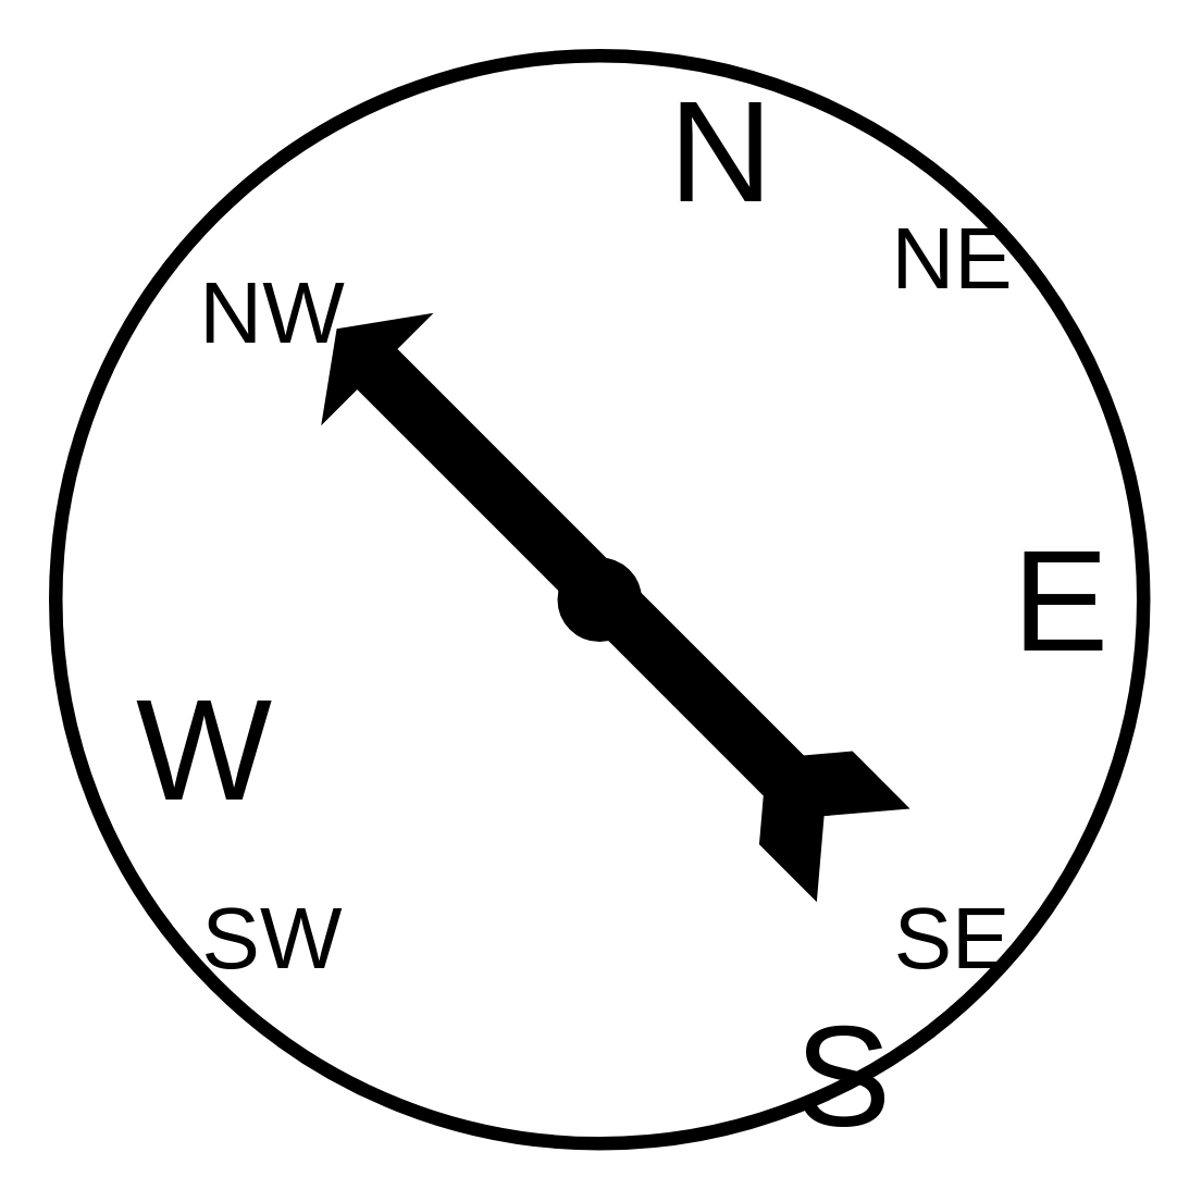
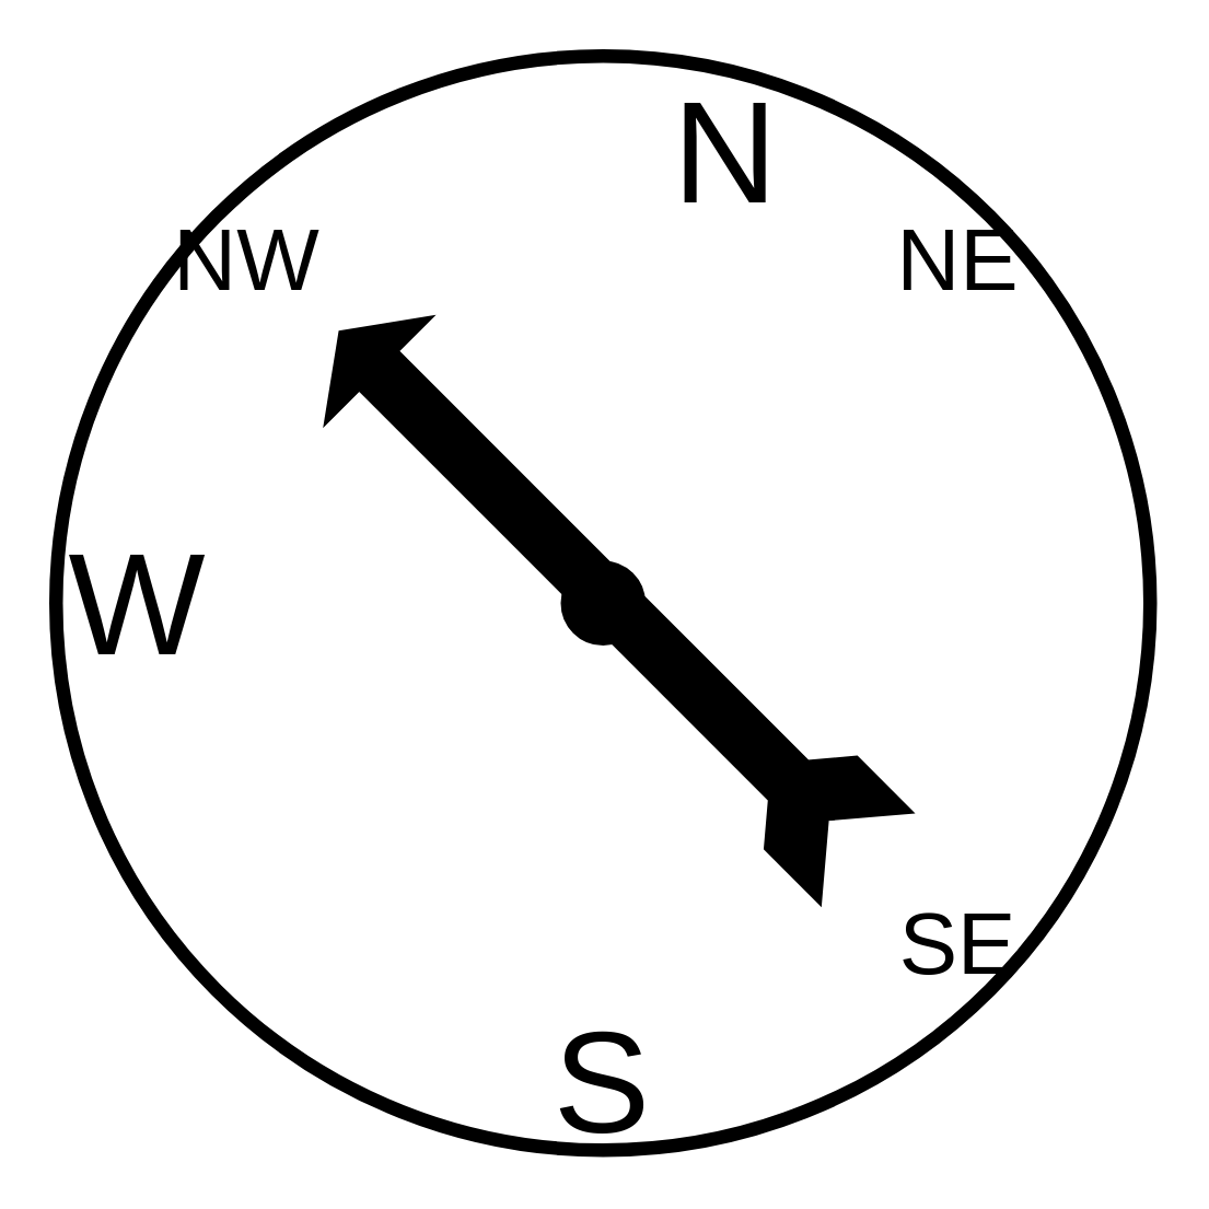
- <mxCell id="11" value="&lt;font style=&quot;font-size: 32px;&quot;&gt;NW&lt;/font&gt;" style="text;html=1;align=center;verticalAlign=middle;whiteSpace=wrap;rounded=0;" vertex="1" parent="1"><mxGeometry x="70" y="100" width="60" height="30" as="geometry" /></mxCell>
+ <mxCell id="11" value="&lt;font style=&quot;font-size: 32px;&quot;&gt;NW&lt;/font&gt;" style="text;html=1;align=center;verticalAlign=middle;whiteSpace=wrap;rounded=0;" vertex="1" parent="1"><mxGeometry x="60" y="80" width="60" height="30" as="geometry" /></mxCell>
- <mxCell id="4" value="&lt;font style=&quot;font-size: 53px;&quot;&gt;E&lt;/font&gt;" style="text;html=1;align=center;verticalAlign=middle;whiteSpace=wrap;rounded=0;" vertex="1" parent="1"><mxGeometry x="360" y="205" width="60" height="30" as="geometry" /></mxCell>
- <mxCell id="6" value="&lt;font style=&quot;font-size: 53px;&quot;&gt;W&lt;/font&gt;" style="text;html=1;align=center;verticalAlign=middle;whiteSpace=wrap;rounded=0;" vertex="1" parent="1"><mxGeometry x="45" y="260" width="60" height="30" as="geometry" /></mxCell>
+ <mxCell id="6" value="&lt;font style=&quot;font-size: 53px;&quot;&gt;W&lt;/font&gt;" style="text;html=1;align=center;verticalAlign=middle;whiteSpace=wrap;rounded=0;" vertex="1" parent="1"><mxGeometry x="20" y="205" width="60" height="30" as="geometry" /></mxCell>
- <mxCell id="10" value="&lt;font style=&quot;font-size: 32px;&quot;&gt;SW&lt;/font&gt;" style="text;html=1;align=center;verticalAlign=middle;whiteSpace=wrap;rounded=0;" vertex="1" parent="1"><mxGeometry x="70" y="330" width="60" height="30" as="geometry" /></mxCell>
- <mxCell id="5" value="&lt;font style=&quot;font-size: 53px;&quot;&gt;S&lt;/font&gt;" style="text;html=1;align=center;verticalAlign=middle;whiteSpace=wrap;rounded=0;" vertex="1" parent="1"><mxGeometry x="280" y="380" width="60" height="30" as="geometry" /></mxCell>
+ <mxCell id="5" value="&lt;font style=&quot;font-size: 53px;&quot;&gt;S&lt;/font&gt;" style="text;html=1;align=center;verticalAlign=middle;whiteSpace=wrap;rounded=0;" vertex="1" parent="1"><mxGeometry x="190" y="380" width="60" height="30" as="geometry" /></mxCell>
